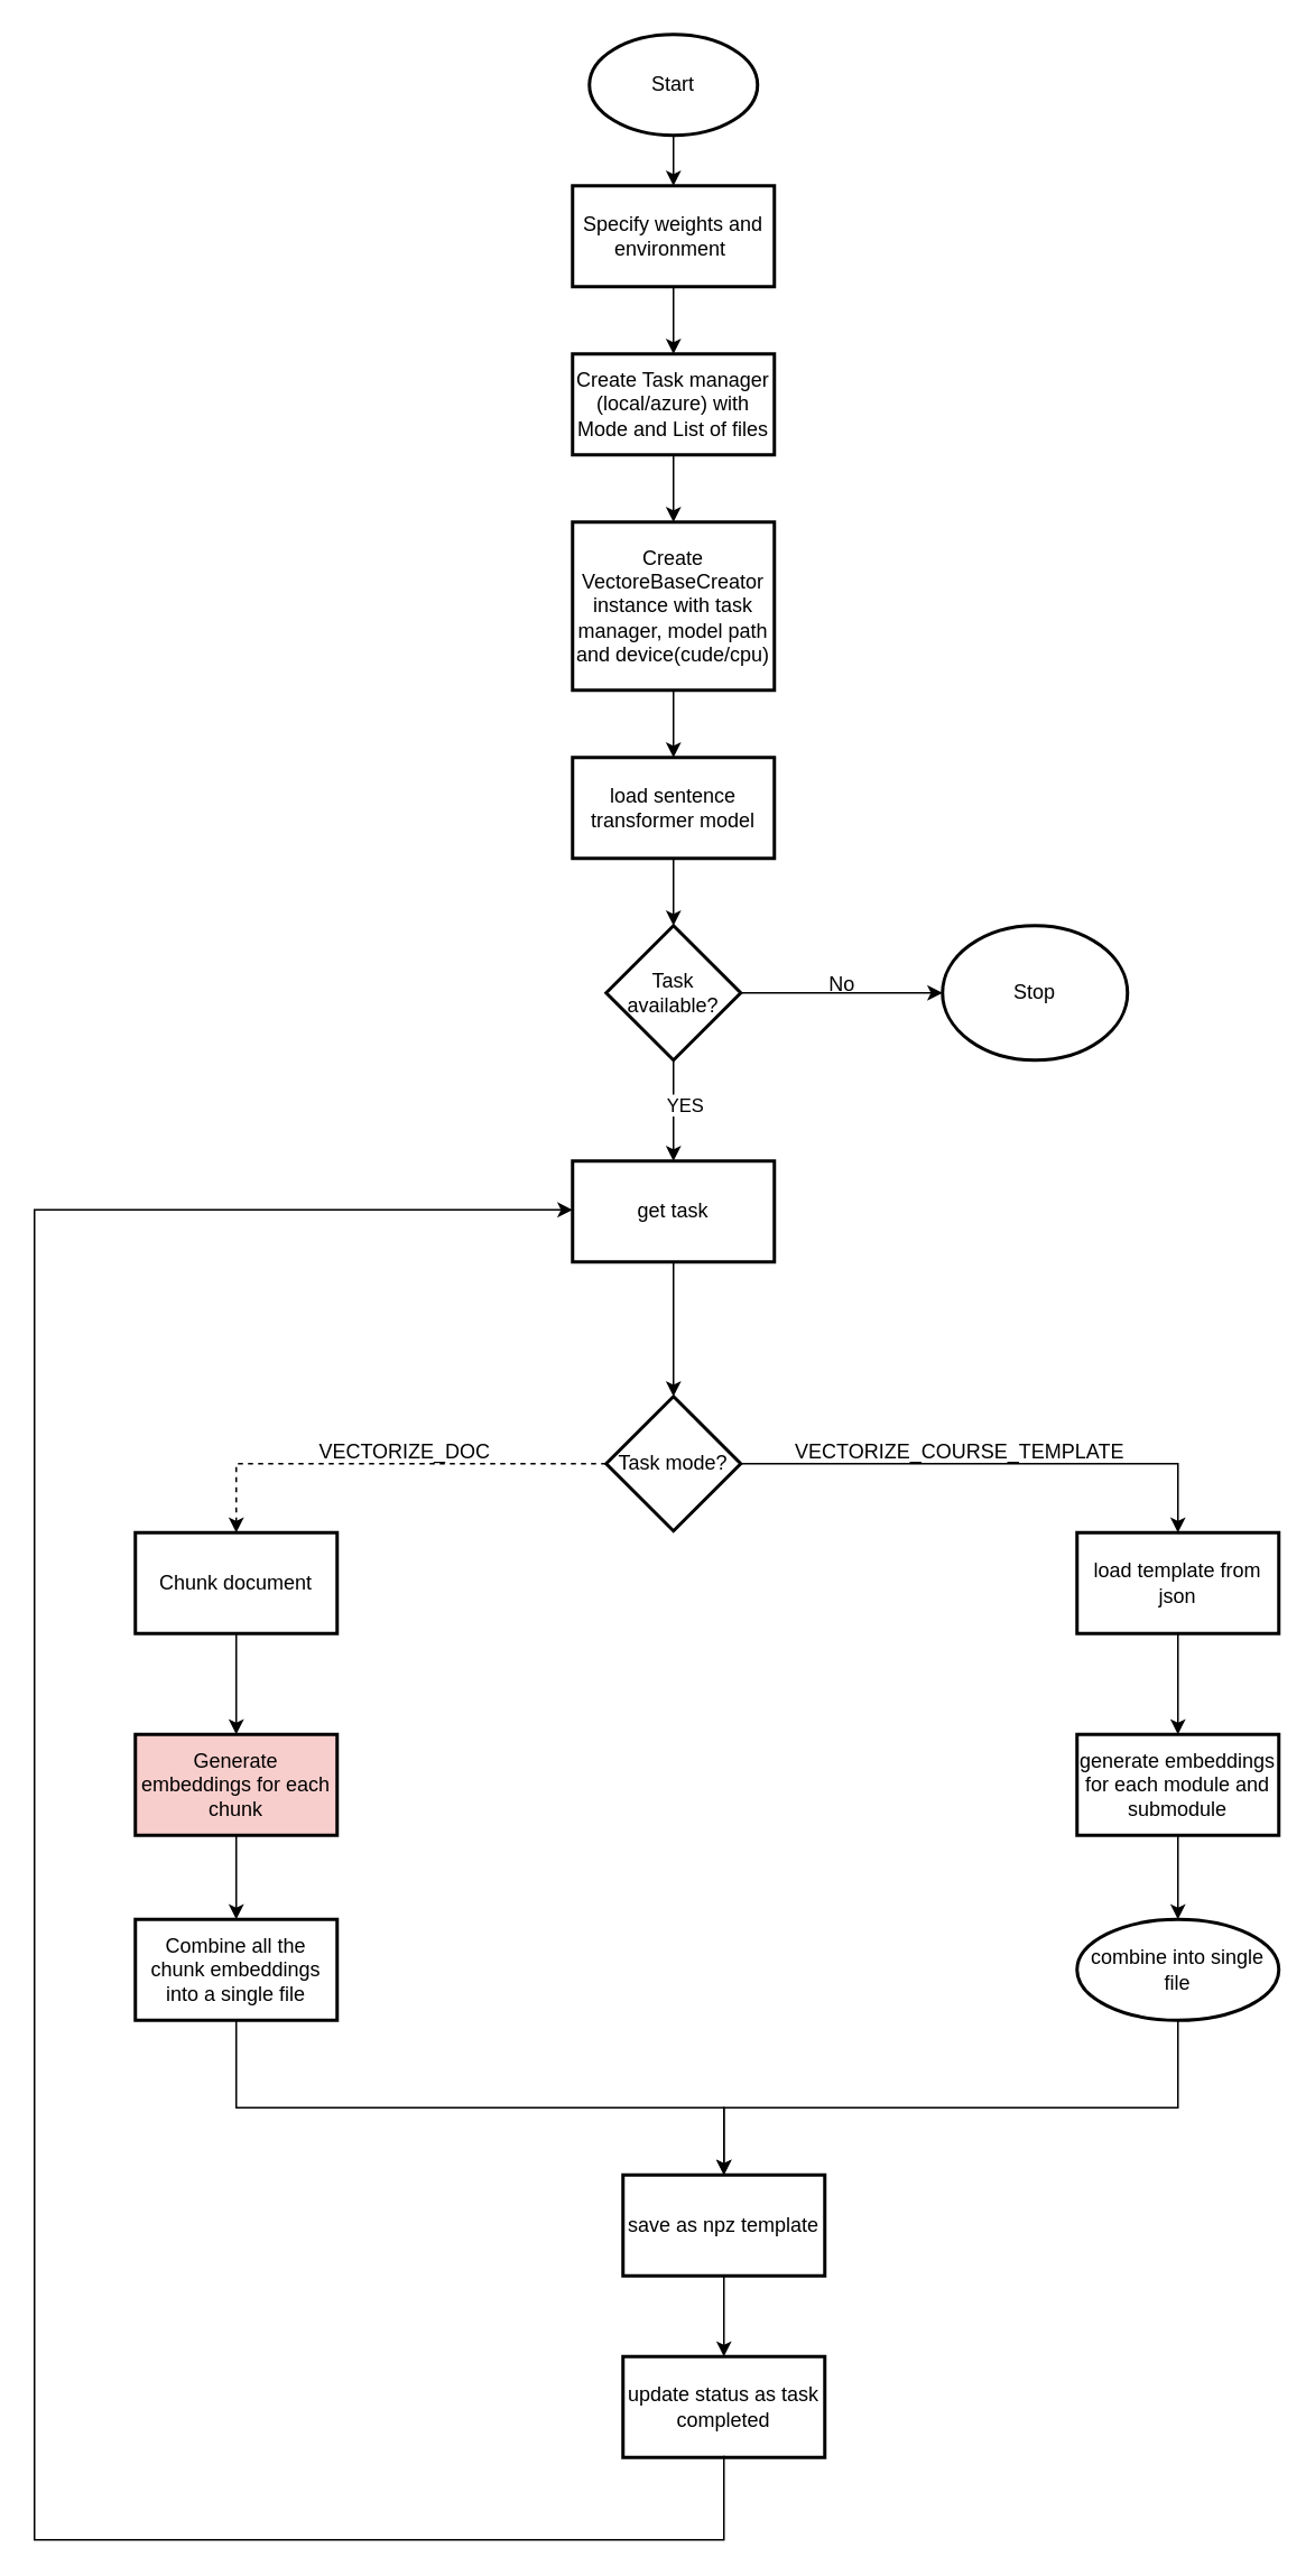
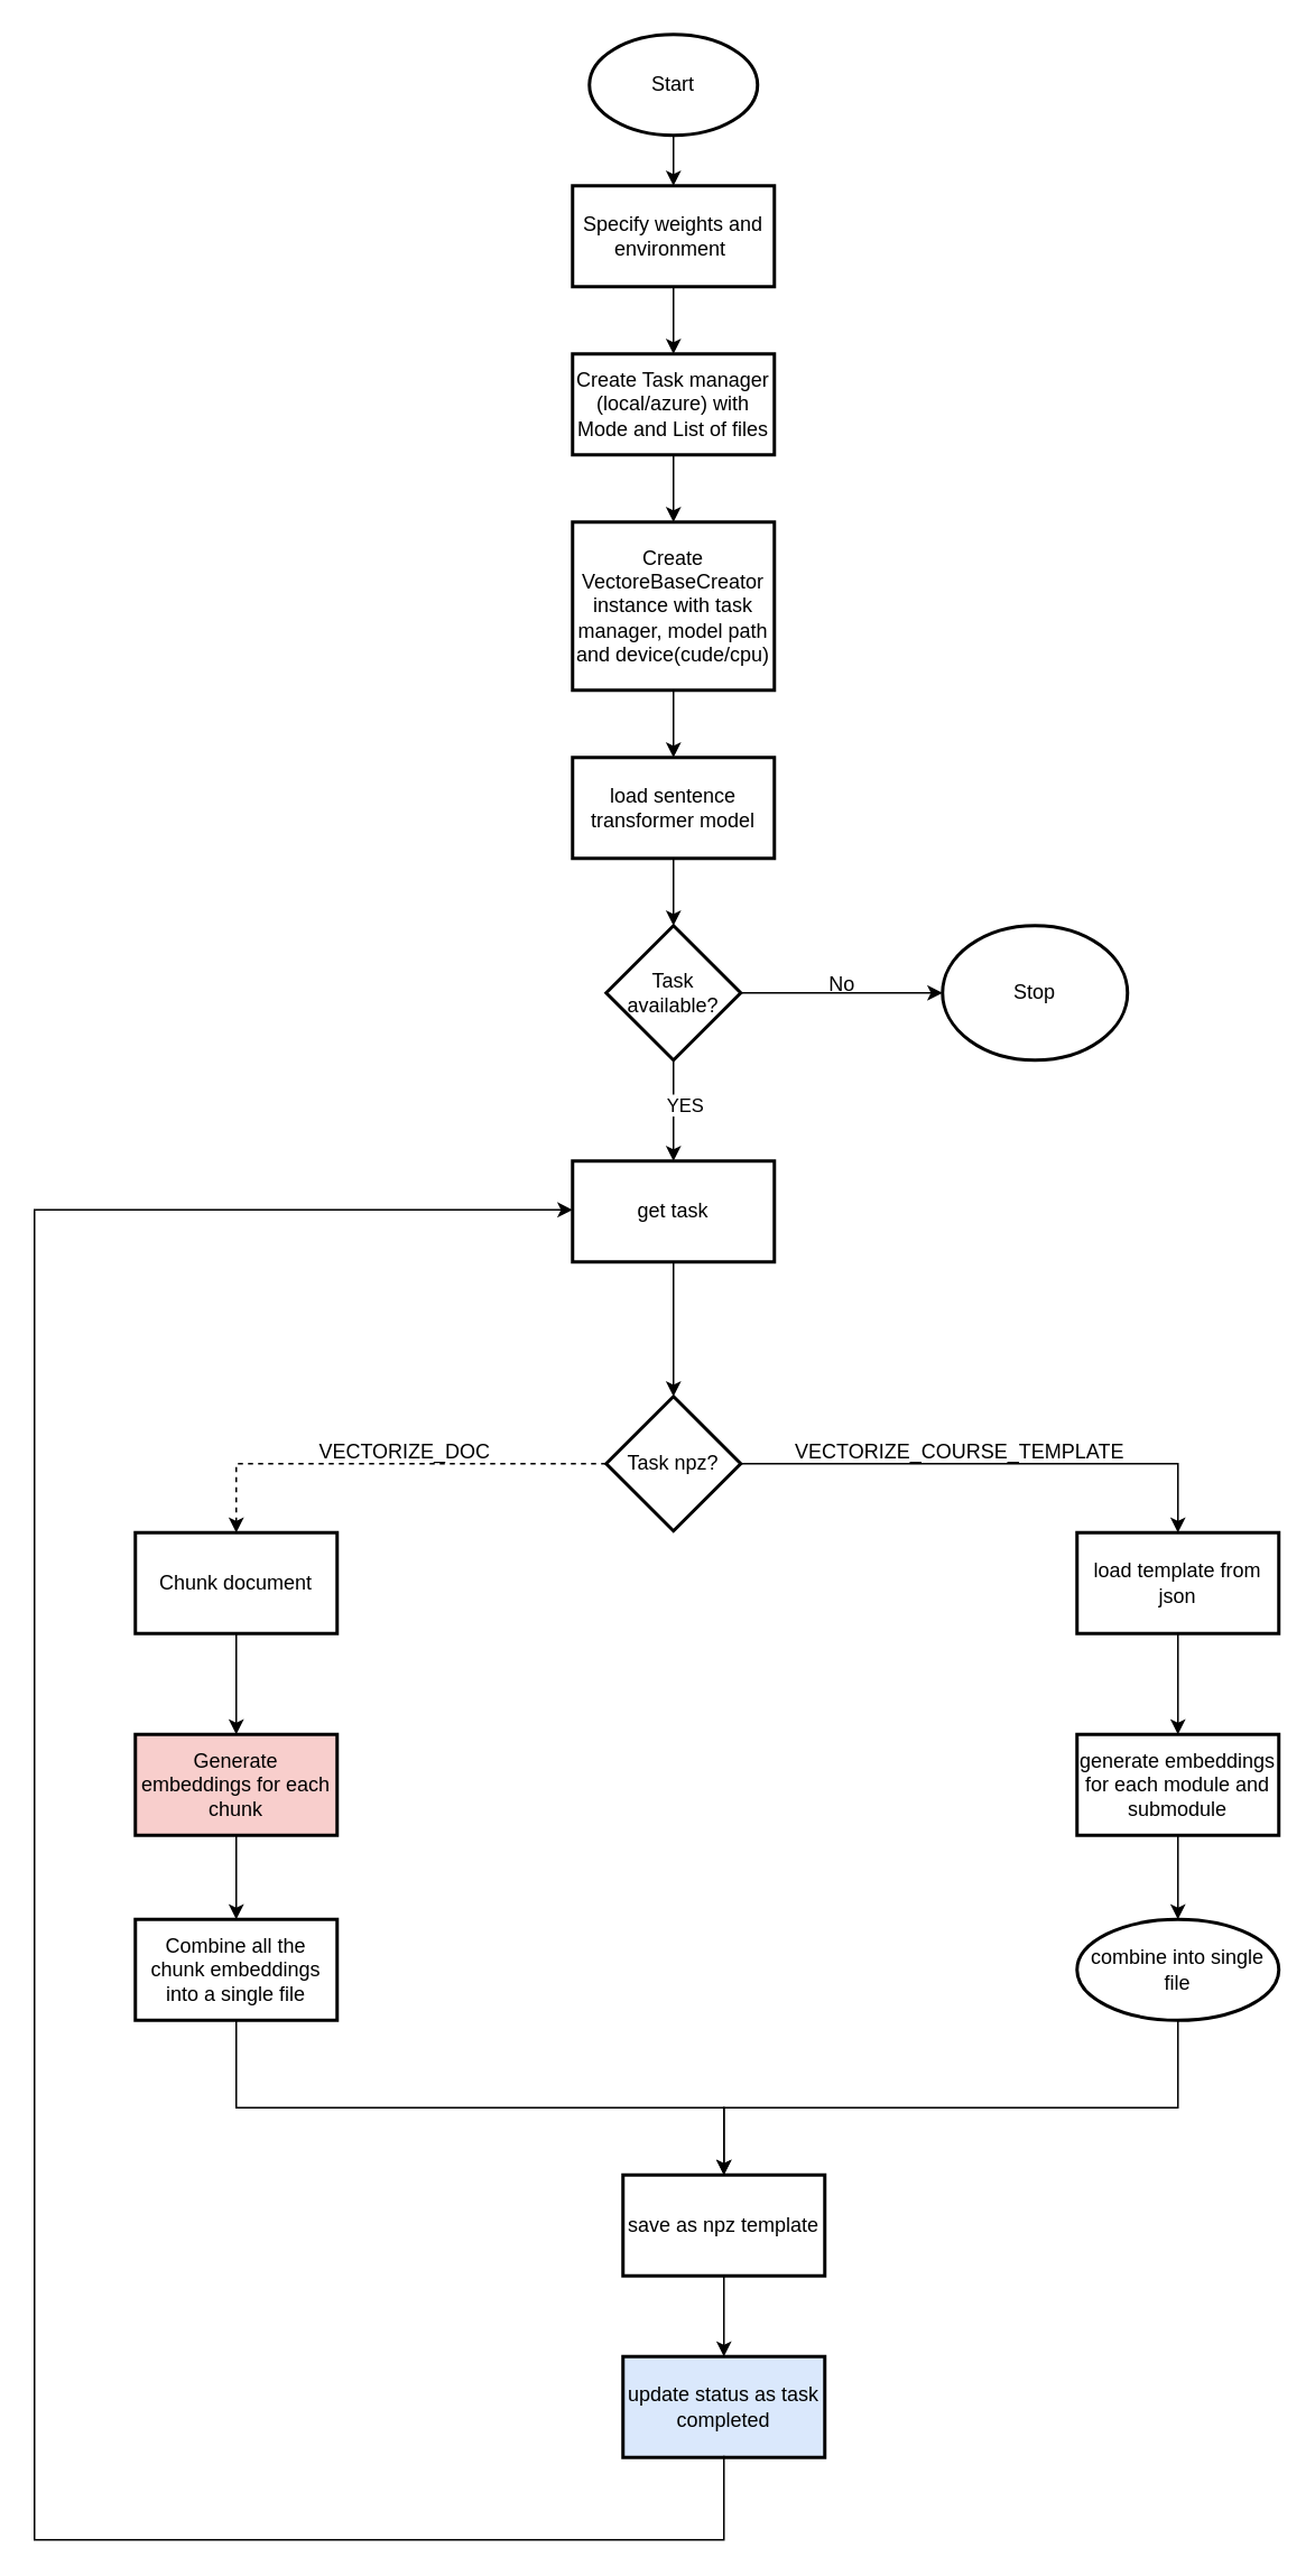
- <mxCell id="20" value="Task mode?" style="rhombus;whiteSpace=wrap;html=1;strokeWidth=2;" vertex="1" parent="1"><mxGeometry x="360" y="830" width="80" height="80" as="geometry" /></mxCell>
+ <mxCell id="20" value="Task npz?" style="rhombus;whiteSpace=wrap;html=1;strokeWidth=2;" vertex="1" parent="1"><mxGeometry x="360" y="830" width="80" height="80" as="geometry" /></mxCell>
- <mxCell id="37" value="update status as task completed" style="whiteSpace=wrap;html=1;strokeWidth=2;" vertex="1" parent="1"><mxGeometry x="370" y="1401" width="120" height="60" as="geometry" /></mxCell>
+ <mxCell id="37" value="update status as task completed" style="whiteSpace=wrap;html=1;strokeWidth=2;fillColor=#dae8fc;" vertex="1" parent="1"><mxGeometry x="370" y="1401" width="120" height="60" as="geometry" /></mxCell>
